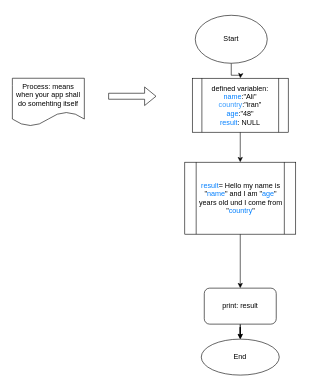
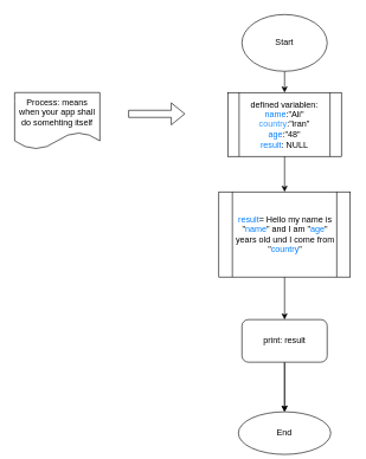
- <mxCell id="3" value="Start" style="ellipse;whiteSpace=wrap;html=1;" vertex="1" parent="1"><mxGeometry x="325" y="25" width="120" height="80" as="geometry" /></mxCell>
+ <mxCell id="3" value="Start" style="ellipse;whiteSpace=wrap;html=1;" vertex="1" parent="1"><mxGeometry x="340" y="20" width="120" height="80" as="geometry" /></mxCell>
- <mxCell id="13" value="print: result" style="rounded=1;whiteSpace=wrap;html=1;" vertex="1" parent="1"><mxGeometry x="340" y="480" width="120" height="60" as="geometry" /></mxCell>
+ <mxCell id="13" value="print: result" style="rounded=1;whiteSpace=wrap;html=1;" vertex="1" parent="1"><mxGeometry x="340" y="450" width="120" height="60" as="geometry" /></mxCell>
- <mxCell id="14" value="End" style="ellipse;whiteSpace=wrap;html=1;rounded=1;" vertex="1" parent="1"><mxGeometry x="335" y="565" width="130" height="60" as="geometry" /></mxCell>
+ <mxCell id="14" value="End" style="ellipse;whiteSpace=wrap;html=1;rounded=1;" vertex="1" parent="1"><mxGeometry x="335" y="580" width="130" height="60" as="geometry" /></mxCell>
